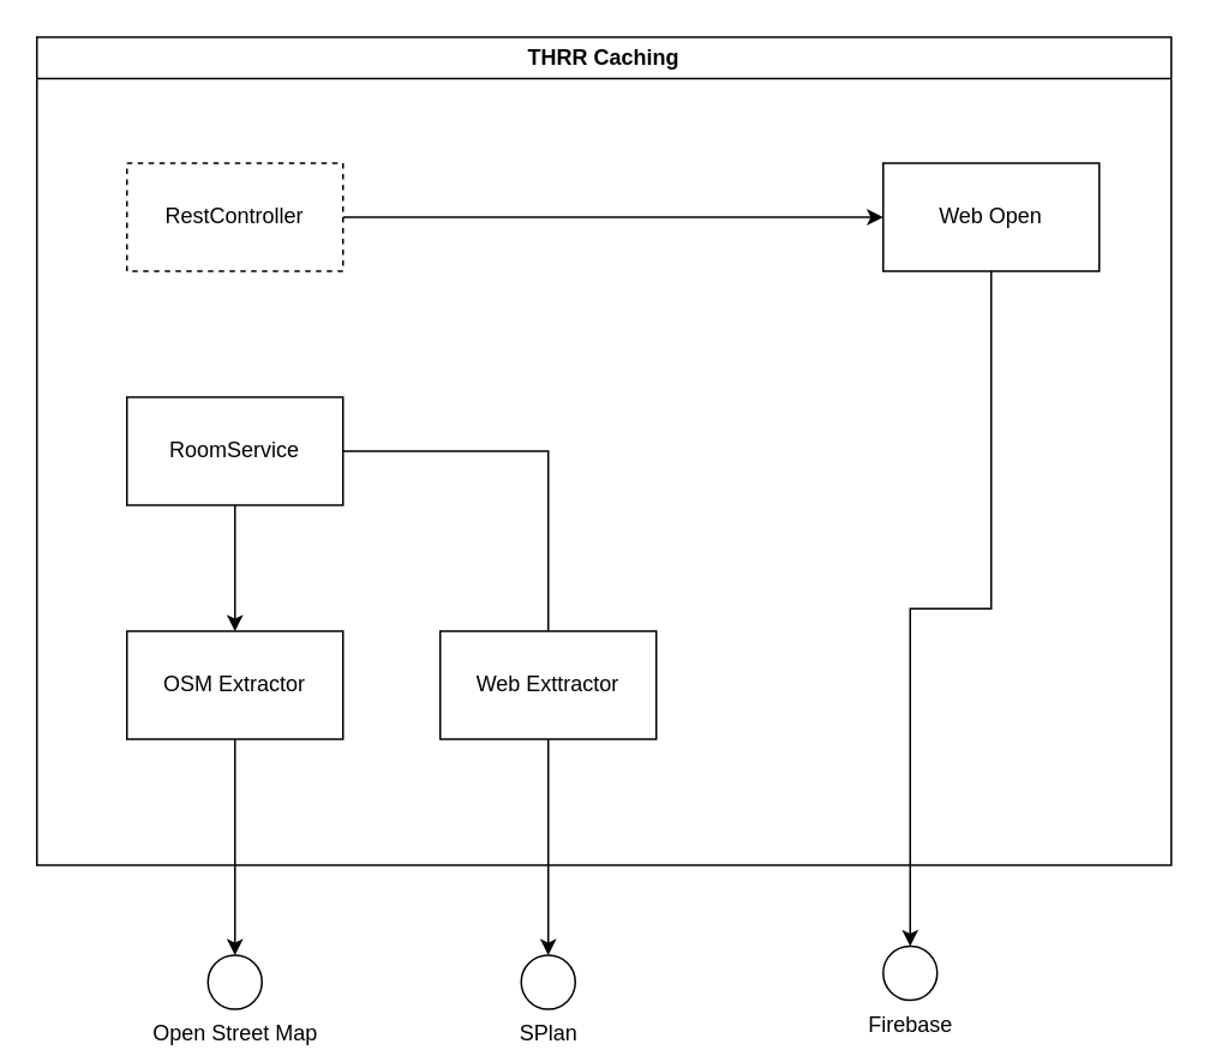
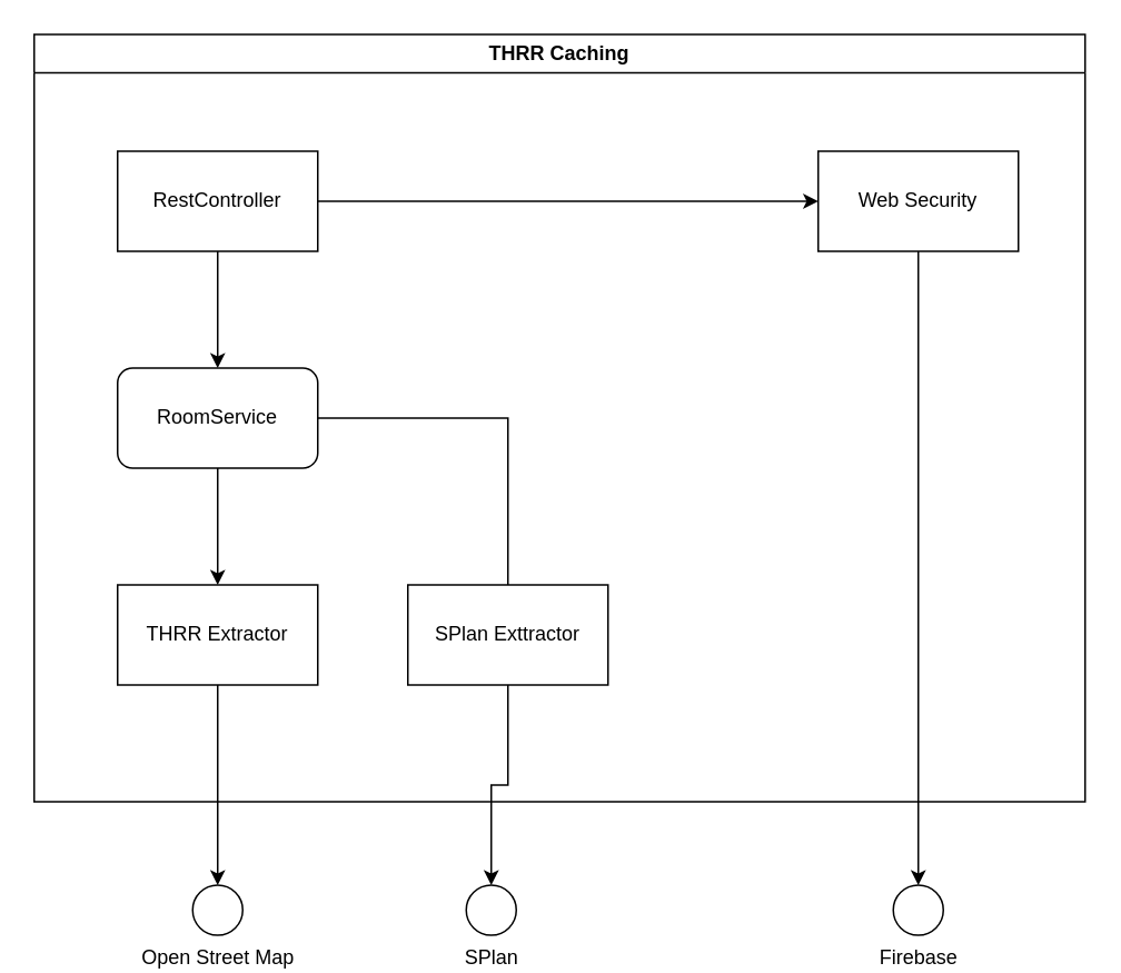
- <mxCell id="5" value="RestController" style="rounded=0;whiteSpace=wrap;html=1;dashed=1;" vertex="1" parent="2"><mxGeometry x="50" y="70" width="120" height="60" as="geometry" /></mxCell>
+ <mxCell id="5" value="RestController" style="rounded=0;whiteSpace=wrap;html=1;" vertex="1" parent="2"><mxGeometry x="50" y="70" width="120" height="60" as="geometry" /></mxCell>
- <mxCell id="11" value="Web Open" style="rounded=0;whiteSpace=wrap;html=1;" vertex="1" parent="2"><mxGeometry x="470" y="70" width="120" height="60" as="geometry" /></mxCell>
+ <mxCell id="11" value="Web Security" style="rounded=0;whiteSpace=wrap;html=1;" vertex="1" parent="2"><mxGeometry x="470" y="70" width="120" height="60" as="geometry" /></mxCell>
+ <mxCell id="3" style="edgeStyle=orthogonalEdgeStyle;rounded=0;orthogonalLoop=1;jettySize=auto;html=1;entryX=0.5;entryY=0;entryDx=0;entryDy=0;" edge="1" parent="2" source="5" target="8"><mxGeometry relative="1" as="geometry" /></mxCell>
- <mxCell id="8" value="RoomService" style="rounded=0;whiteSpace=wrap;html=1;" vertex="1" parent="2"><mxGeometry x="50" y="200" width="120" height="60" as="geometry" /></mxCell>
+ <mxCell id="8" value="RoomService" style="whiteSpace=wrap;html=1;rounded=1;" vertex="1" parent="2"><mxGeometry x="50" y="200" width="120" height="60" as="geometry" /></mxCell>
- <mxCell id="9" value="OSM Extractor" style="rounded=0;whiteSpace=wrap;html=1;" vertex="1" parent="2"><mxGeometry x="50" y="330" width="120" height="60" as="geometry" /></mxCell>
+ <mxCell id="9" value="THRR Extractor" style="rounded=0;whiteSpace=wrap;html=1;" vertex="1" parent="2"><mxGeometry x="50" y="330" width="120" height="60" as="geometry" /></mxCell>
- <mxCell id="10" value="Web Exttractor" style="rounded=0;whiteSpace=wrap;html=1;" vertex="1" parent="2"><mxGeometry x="224" y="330" width="120" height="60" as="geometry" /></mxCell>
+ <mxCell id="10" value="SPlan Exttractor" style="rounded=0;whiteSpace=wrap;html=1;" vertex="1" parent="2"><mxGeometry x="224" y="330" width="120" height="60" as="geometry" /></mxCell>
- <mxCell id="12" value="Firebase" style="ellipse;html=1;aspect=fixed;labelPosition=center;verticalLabelPosition=bottom;align=center;verticalAlign=top;" vertex="1" parent="1"><mxGeometry x="490" y="525" width="30" height="30" as="geometry" /></mxCell>
+ <mxCell id="12" value="Firebase" style="ellipse;html=1;aspect=fixed;labelPosition=center;verticalLabelPosition=bottom;align=center;verticalAlign=top;" vertex="1" parent="1"><mxGeometry x="535" y="530" width="30" height="30" as="geometry" /></mxCell>
- <mxCell id="14" value="SPlan" style="ellipse;html=1;aspect=fixed;labelPosition=center;verticalLabelPosition=bottom;align=center;verticalAlign=top;" vertex="1" parent="1"><mxGeometry x="289" y="530" width="30" height="30" as="geometry" /></mxCell>
+ <mxCell id="14" value="SPlan" style="ellipse;html=1;aspect=fixed;labelPosition=center;verticalLabelPosition=bottom;align=center;verticalAlign=top;" vertex="1" parent="1"><mxGeometry x="279" y="530" width="30" height="30" as="geometry" /></mxCell>
